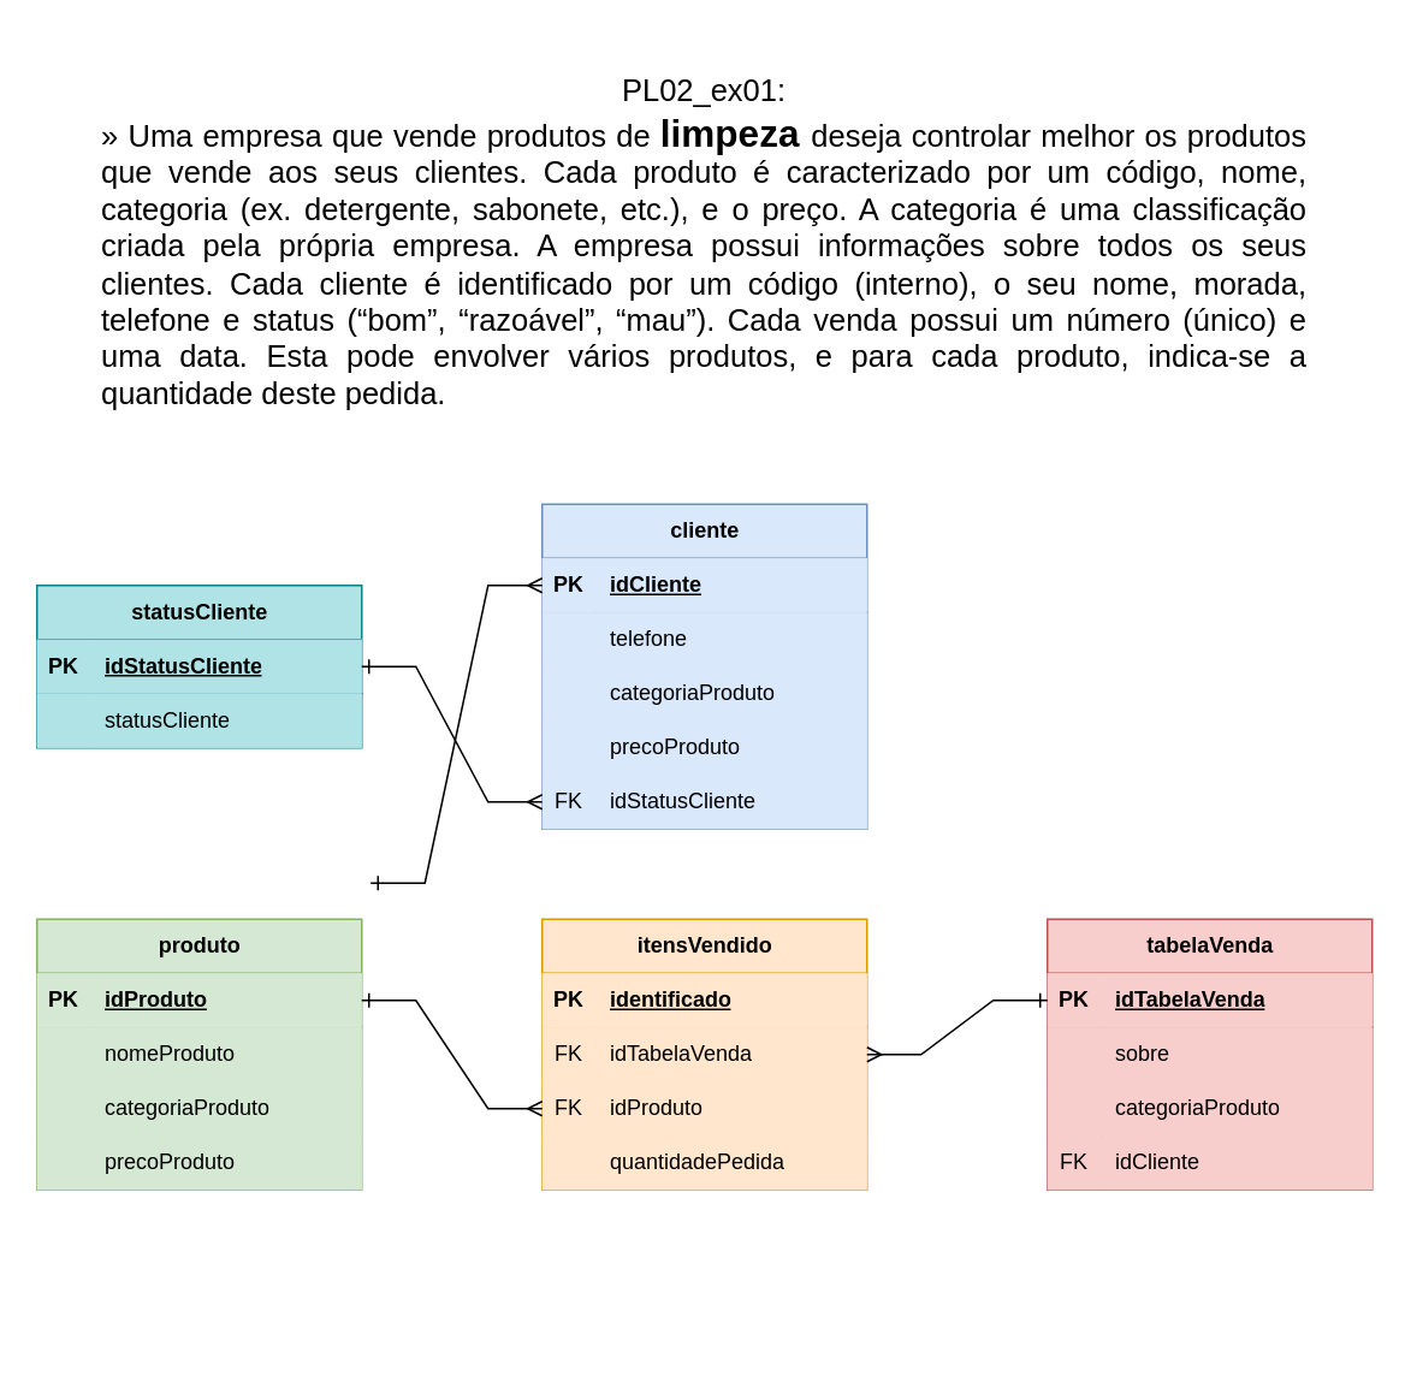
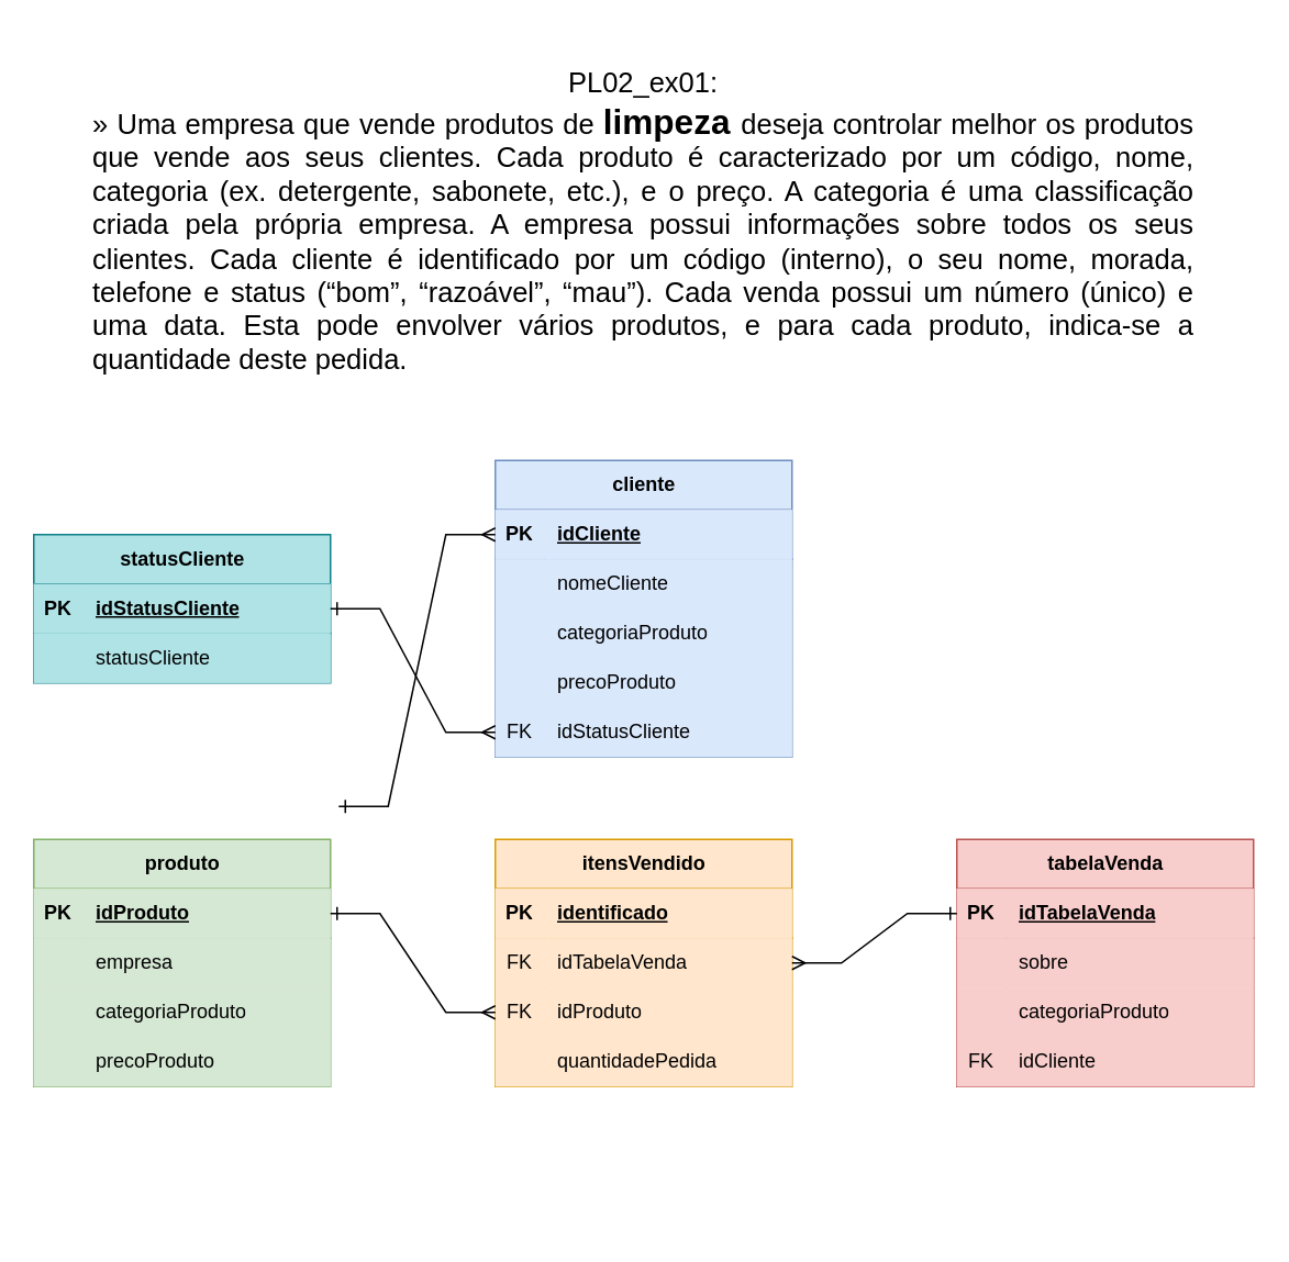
- <mxCell id="22" value="telefone" style="shape=partialRectangle;connectable=0;fillColor=#dae8fc;top=0;left=0;bottom=0;right=0;align=left;spacingLeft=6;overflow=hidden;whiteSpace=wrap;html=1;strokeColor=#6c8ebf;" vertex="1" parent="20"><mxGeometry x="30" width="150" height="30" as="geometry"><mxRectangle width="150" height="30" as="alternateBounds" /></mxGeometry></mxCell>
+ <mxCell id="22" value="nomeCliente" style="shape=partialRectangle;connectable=0;fillColor=#dae8fc;top=0;left=0;bottom=0;right=0;align=left;spacingLeft=6;overflow=hidden;whiteSpace=wrap;html=1;strokeColor=#6c8ebf;" vertex="1" parent="20"><mxGeometry x="30" width="150" height="30" as="geometry"><mxRectangle width="150" height="30" as="alternateBounds" /></mxGeometry></mxCell>
- <mxCell id="9" value="nomeProduto" style="shape=partialRectangle;connectable=0;fillColor=#d5e8d4;top=0;left=0;bottom=0;right=0;align=left;spacingLeft=6;overflow=hidden;whiteSpace=wrap;html=1;strokeColor=#82b366;" vertex="1" parent="7"><mxGeometry x="30" width="150" height="30" as="geometry"><mxRectangle width="150" height="30" as="alternateBounds" /></mxGeometry></mxCell>
+ <mxCell id="9" value="empresa" style="shape=partialRectangle;connectable=0;fillColor=#d5e8d4;top=0;left=0;bottom=0;right=0;align=left;spacingLeft=6;overflow=hidden;whiteSpace=wrap;html=1;strokeColor=#82b366;" vertex="1" parent="7"><mxGeometry x="30" width="150" height="30" as="geometry"><mxRectangle width="150" height="30" as="alternateBounds" /></mxGeometry></mxCell>
